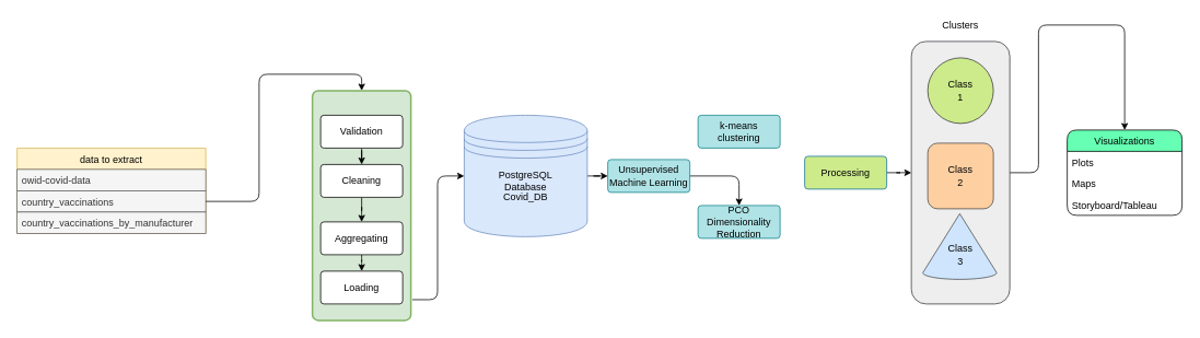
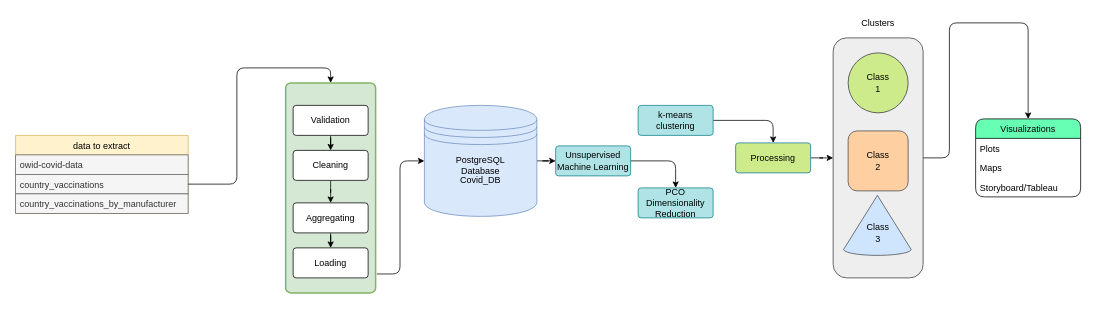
+ <mxCell id="23" value="" style="edgeStyle=orthogonalEdgeStyle;curved=0;rounded=1;sketch=0;orthogonalLoop=1;jettySize=auto;html=1;" edge="1" parent="1" source="24" target="28"><mxGeometry relative="1" as="geometry" /></mxCell>
- <mxCell id="16" style="edgeStyle=orthogonalEdgeStyle;curved=0;rounded=1;sketch=0;orthogonalLoop=1;jettySize=auto;html=1;dashed=1;" edge="1" parent="1" source="17" target="18"><mxGeometry relative="1" as="geometry" /></mxCell>
+ <mxCell id="16" style="edgeStyle=orthogonalEdgeStyle;curved=0;rounded=1;sketch=0;orthogonalLoop=1;jettySize=auto;html=1;" edge="1" parent="1" source="17" target="18"><mxGeometry relative="1" as="geometry" /></mxCell>
